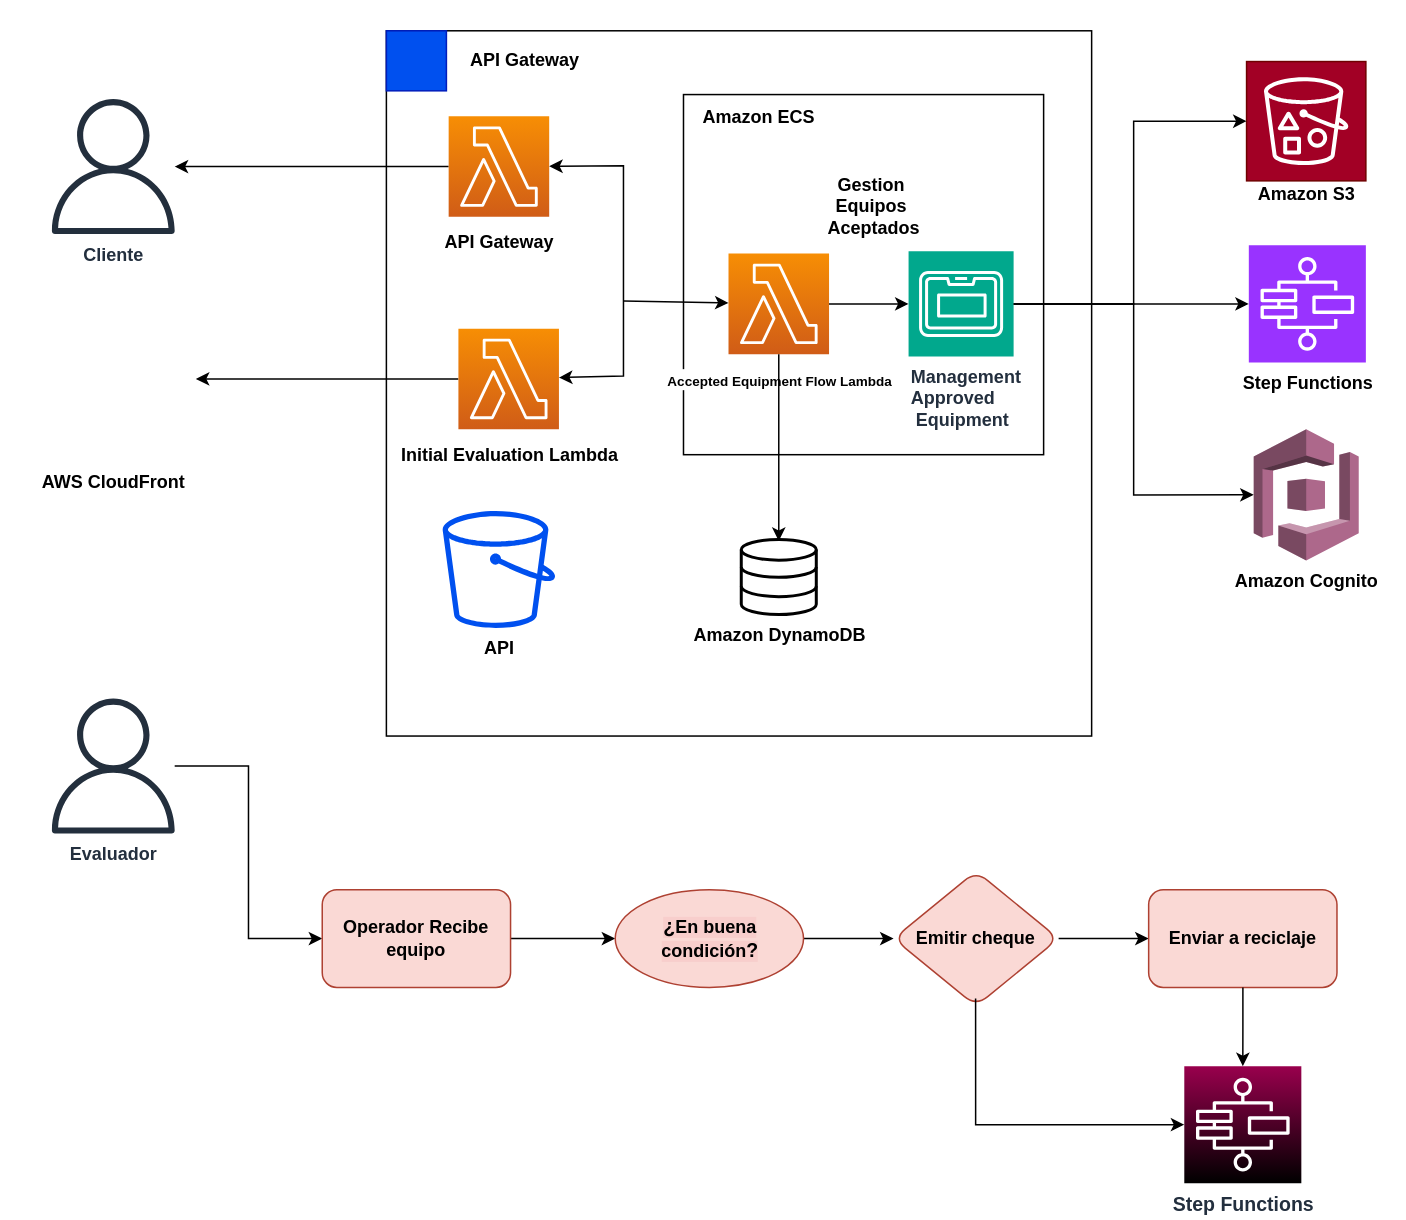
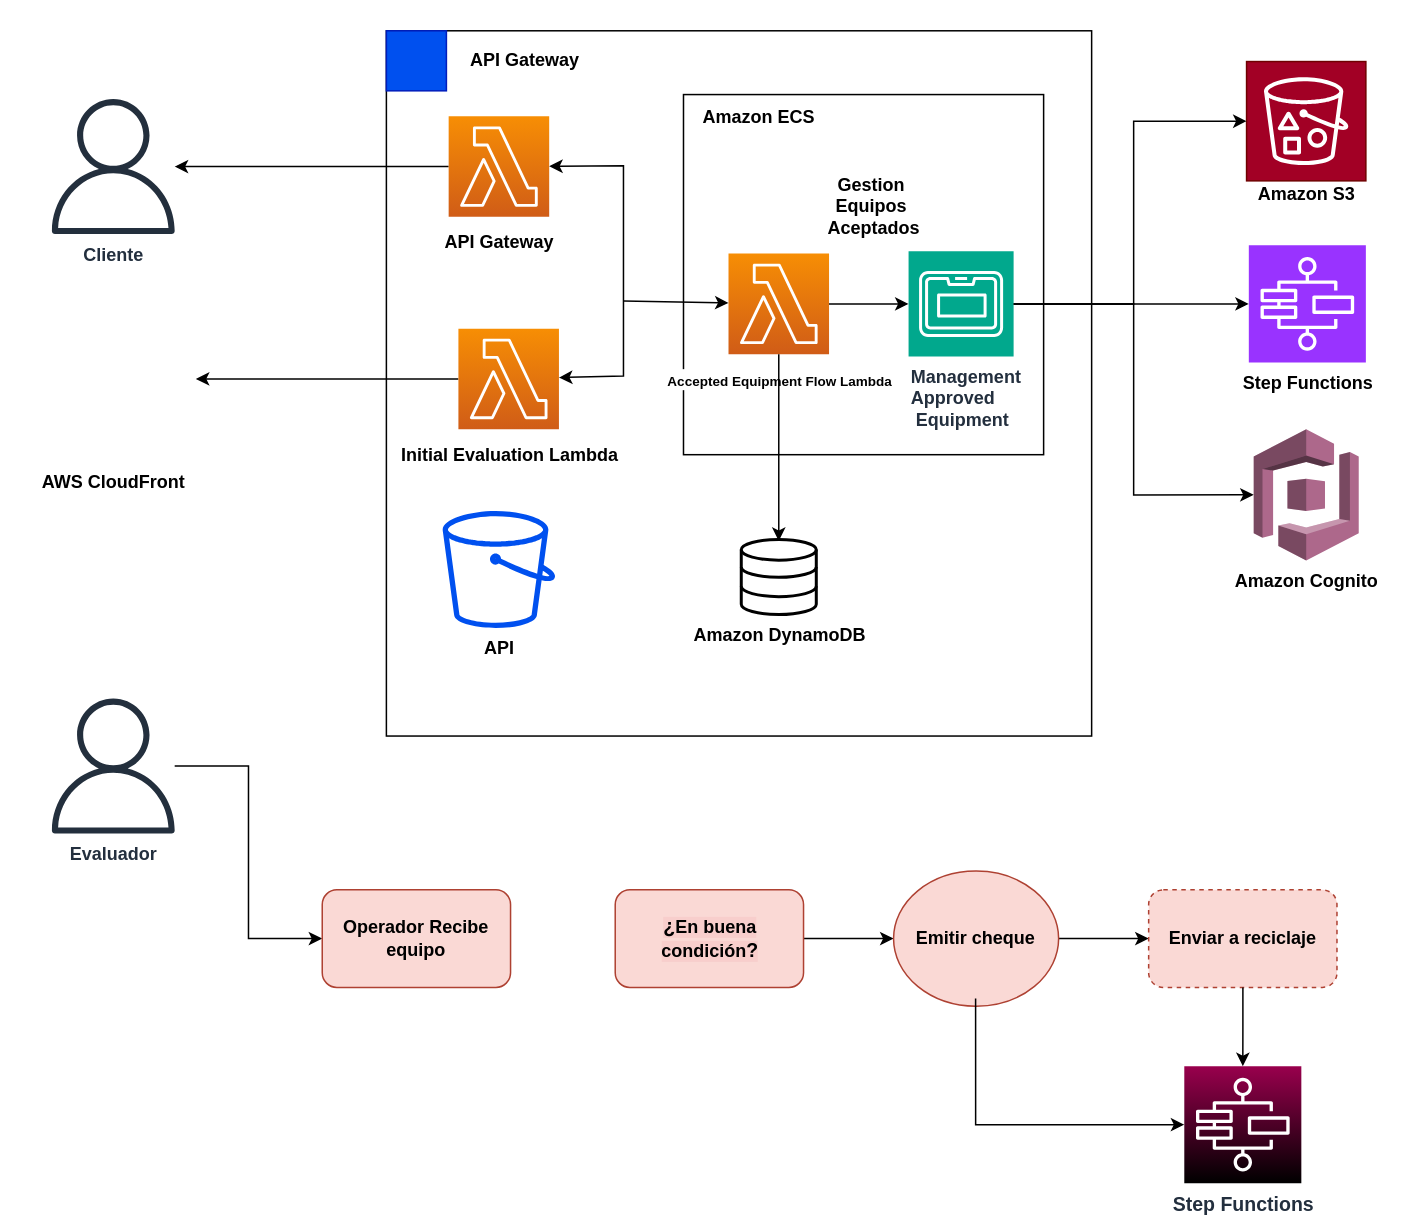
- <mxCell id="32" style="edgeStyle=orthogonalEdgeStyle;rounded=0;orthogonalLoop=1;jettySize=auto;html=1;entryX=0;entryY=0.5;entryDx=0;entryDy=0;" parent="1" source="33" target="35" edge="1"><mxGeometry relative="1" as="geometry" /></mxCell>
- <mxCell id="35" value="&lt;b style=&quot;background-color: rgb(248, 206, 204);&quot;&gt;&lt;span style=&quot;font-family: &amp;quot;Google Sans&amp;quot;, Arial, sans-serif; text-align: start;&quot;&gt;&lt;font style=&quot;color: rgb(0, 0, 0); font-size: 13px;&quot;&gt;¿&lt;/font&gt;&lt;/span&gt;En buena condición&lt;span style=&quot;font-family: &amp;quot;Google Sans&amp;quot;, Arial, sans-serif; text-align: start;&quot;&gt;&lt;font style=&quot;color: rgb(0, 0, 0); font-size: 13px;&quot;&gt;?&lt;/font&gt;&lt;/span&gt;&lt;/b&gt;" style="ellipse;whiteSpace=wrap;html=1;fillColor=#fad9d5;strokeColor=#ae4132;" parent="1" vertex="1"><mxGeometry x="409.5" y="592.5" width="125.5" height="65" as="geometry" /></mxCell>
+ <mxCell id="35" value="&lt;b style=&quot;background-color: rgb(248, 206, 204);&quot;&gt;&lt;span style=&quot;font-family: &amp;quot;Google Sans&amp;quot;, Arial, sans-serif; text-align: start;&quot;&gt;&lt;font style=&quot;color: rgb(0, 0, 0); font-size: 13px;&quot;&gt;¿&lt;/font&gt;&lt;/span&gt;En buena condición&lt;span style=&quot;font-family: &amp;quot;Google Sans&amp;quot;, Arial, sans-serif; text-align: start;&quot;&gt;&lt;font style=&quot;color: rgb(0, 0, 0); font-size: 13px;&quot;&gt;?&lt;/font&gt;&lt;/span&gt;&lt;/b&gt;" style="rounded=1;whiteSpace=wrap;html=1;fillColor=#fad9d5;strokeColor=#ae4132;" parent="1" vertex="1"><mxGeometry x="409.5" y="592.5" width="125.5" height="65" as="geometry" /></mxCell>
- <mxCell id="37" value="Emitir cheque" style="rhombus;whiteSpace=wrap;html=1;rounded=1;strokeColor=#ae4132;align=center;verticalAlign=middle;fontFamily=Helvetica;fontSize=12;fontColor=default;fillColor=#fad9d5;fontStyle=1" parent="1" vertex="1"><mxGeometry x="595" y="580" width="110" height="90" as="geometry" /></mxCell>
+ <mxCell id="37" value="Emitir cheque" style="ellipse;whiteSpace=wrap;html=1;strokeColor=#ae4132;align=center;verticalAlign=middle;fontFamily=Helvetica;fontSize=12;fontColor=default;fillColor=#fad9d5;fontStyle=1;" parent="1" vertex="1"><mxGeometry x="595" y="580" width="110" height="90" as="geometry" /></mxCell>
- <mxCell id="38" value="&lt;b&gt;Enviar a reciclaje&lt;/b&gt;" style="rounded=1;whiteSpace=wrap;html=1;fillColor=#fad9d5;strokeColor=#ae4132;" parent="1" vertex="1"><mxGeometry x="765" y="592.5" width="125.5" height="65" as="geometry" /></mxCell>
+ <mxCell id="38" value="&lt;b&gt;Enviar a reciclaje&lt;/b&gt;" style="rounded=1;whiteSpace=wrap;html=1;fillColor=#fad9d5;strokeColor=#ae4132;dashed=1;" parent="1" vertex="1"><mxGeometry x="765" y="592.5" width="125.5" height="65" as="geometry" /></mxCell>
